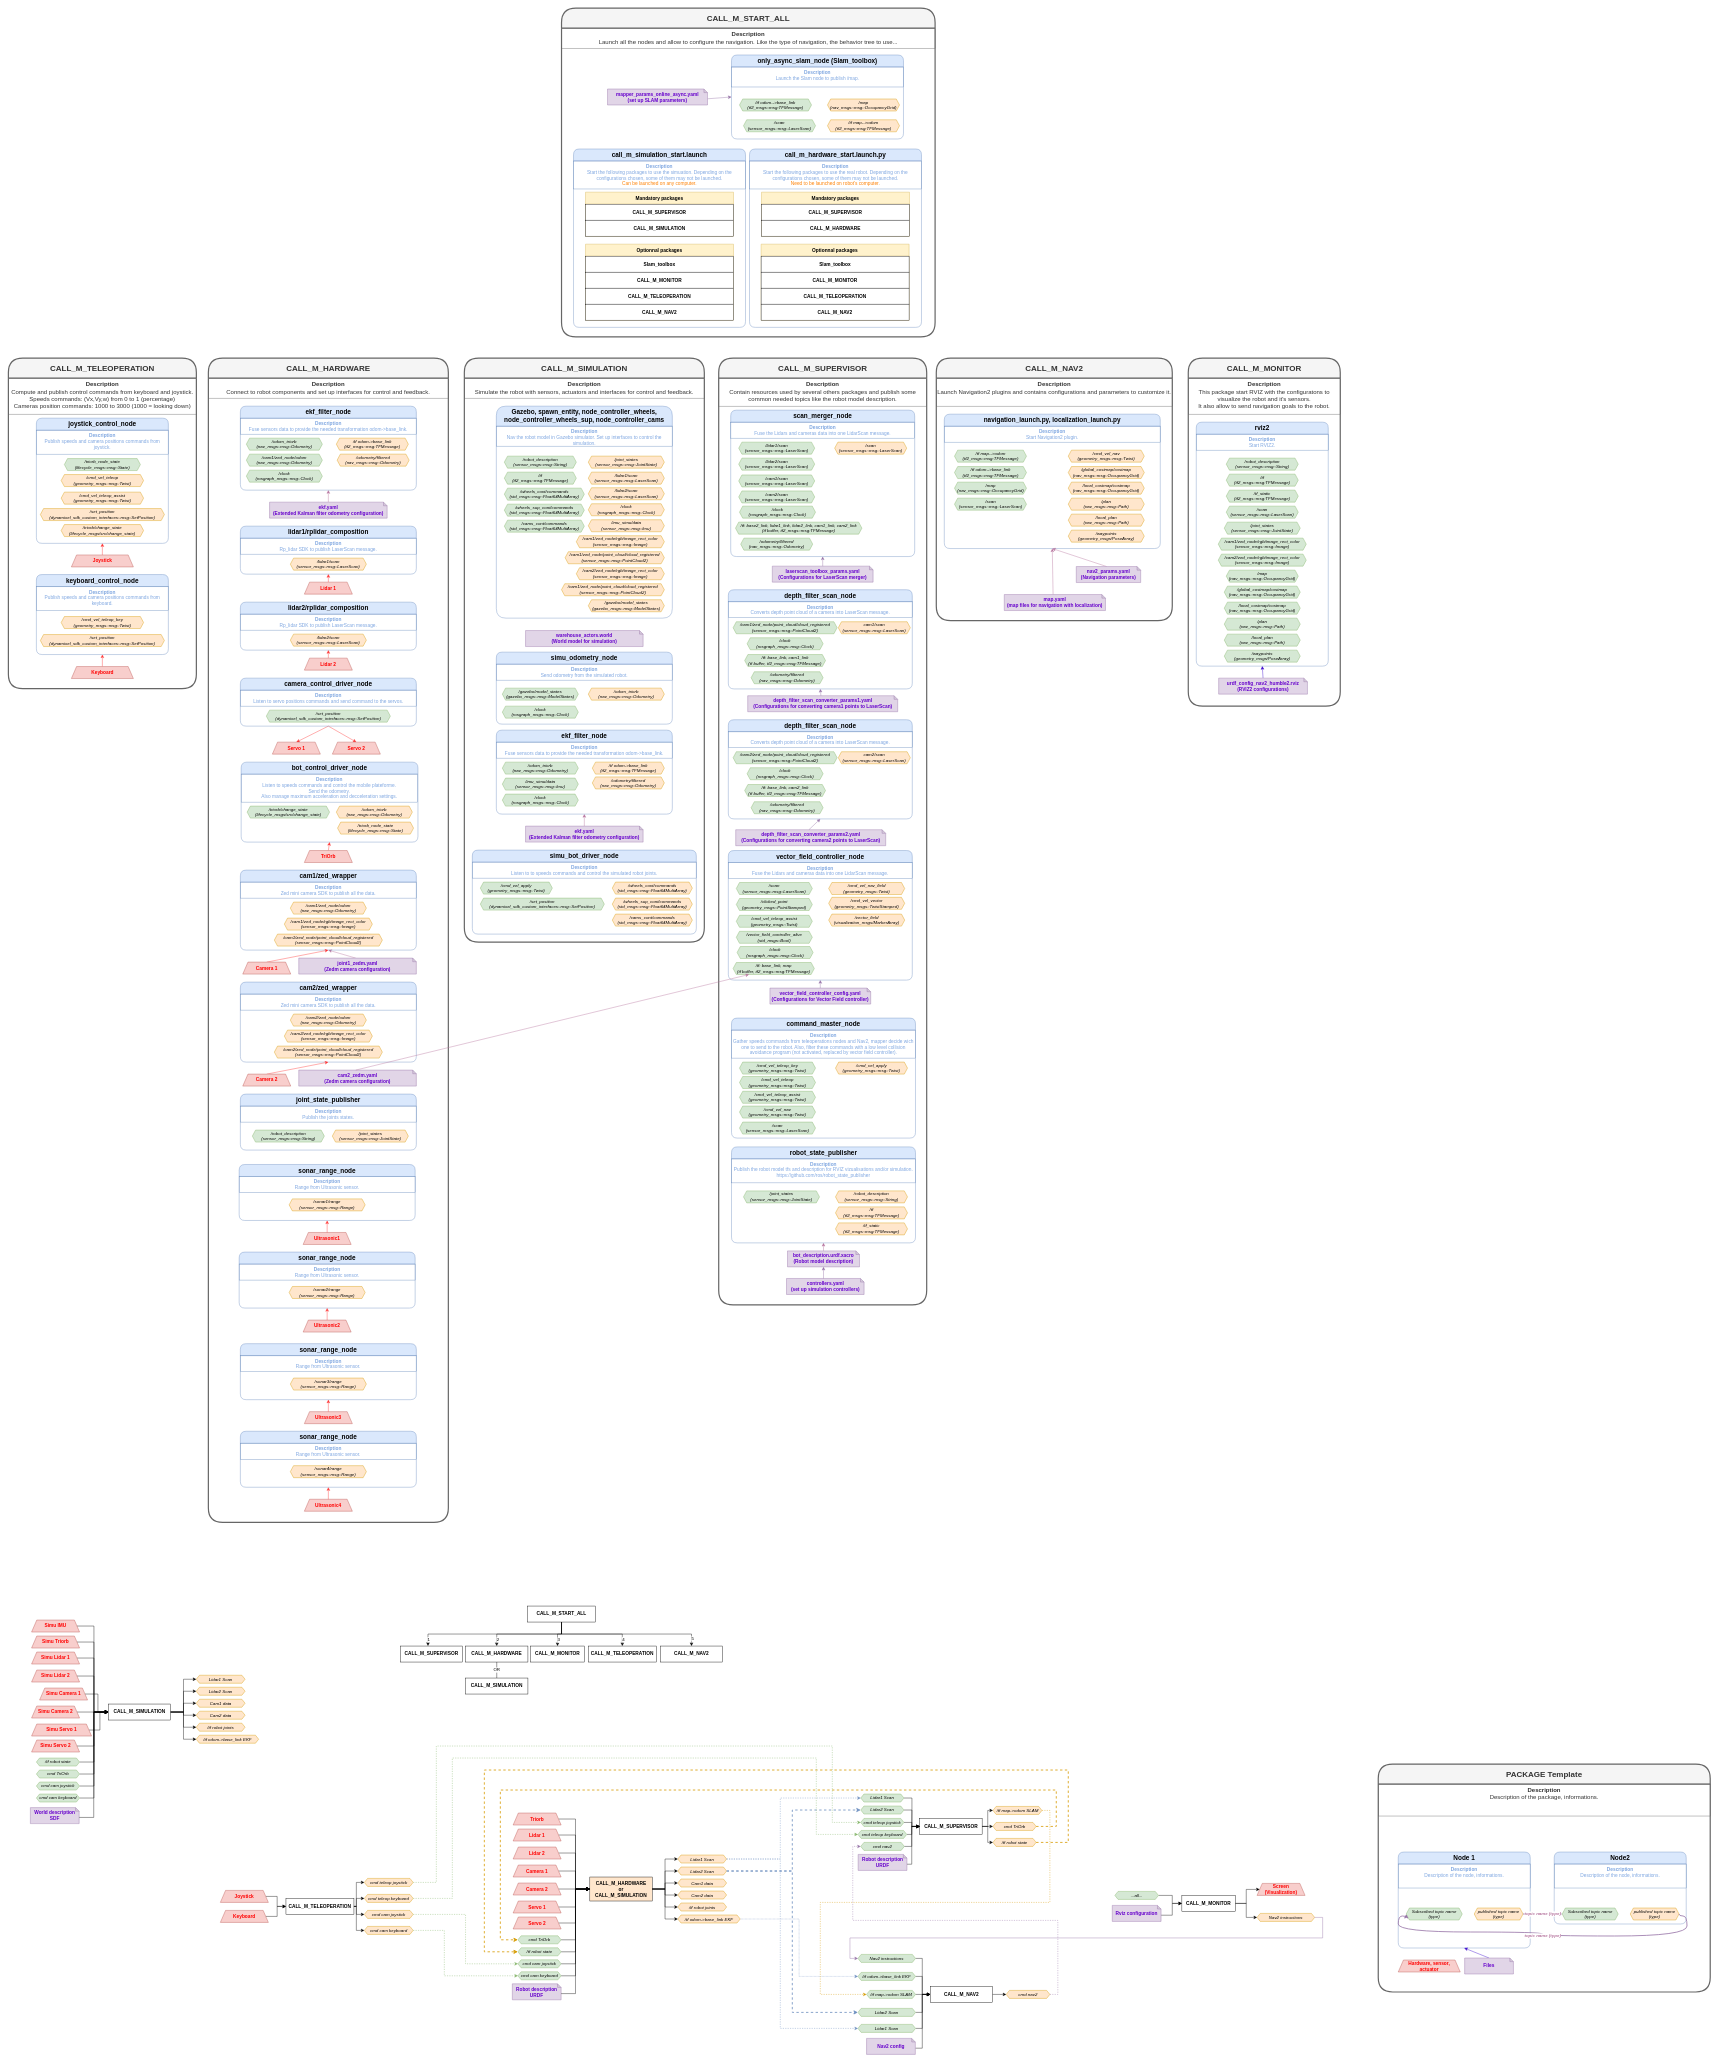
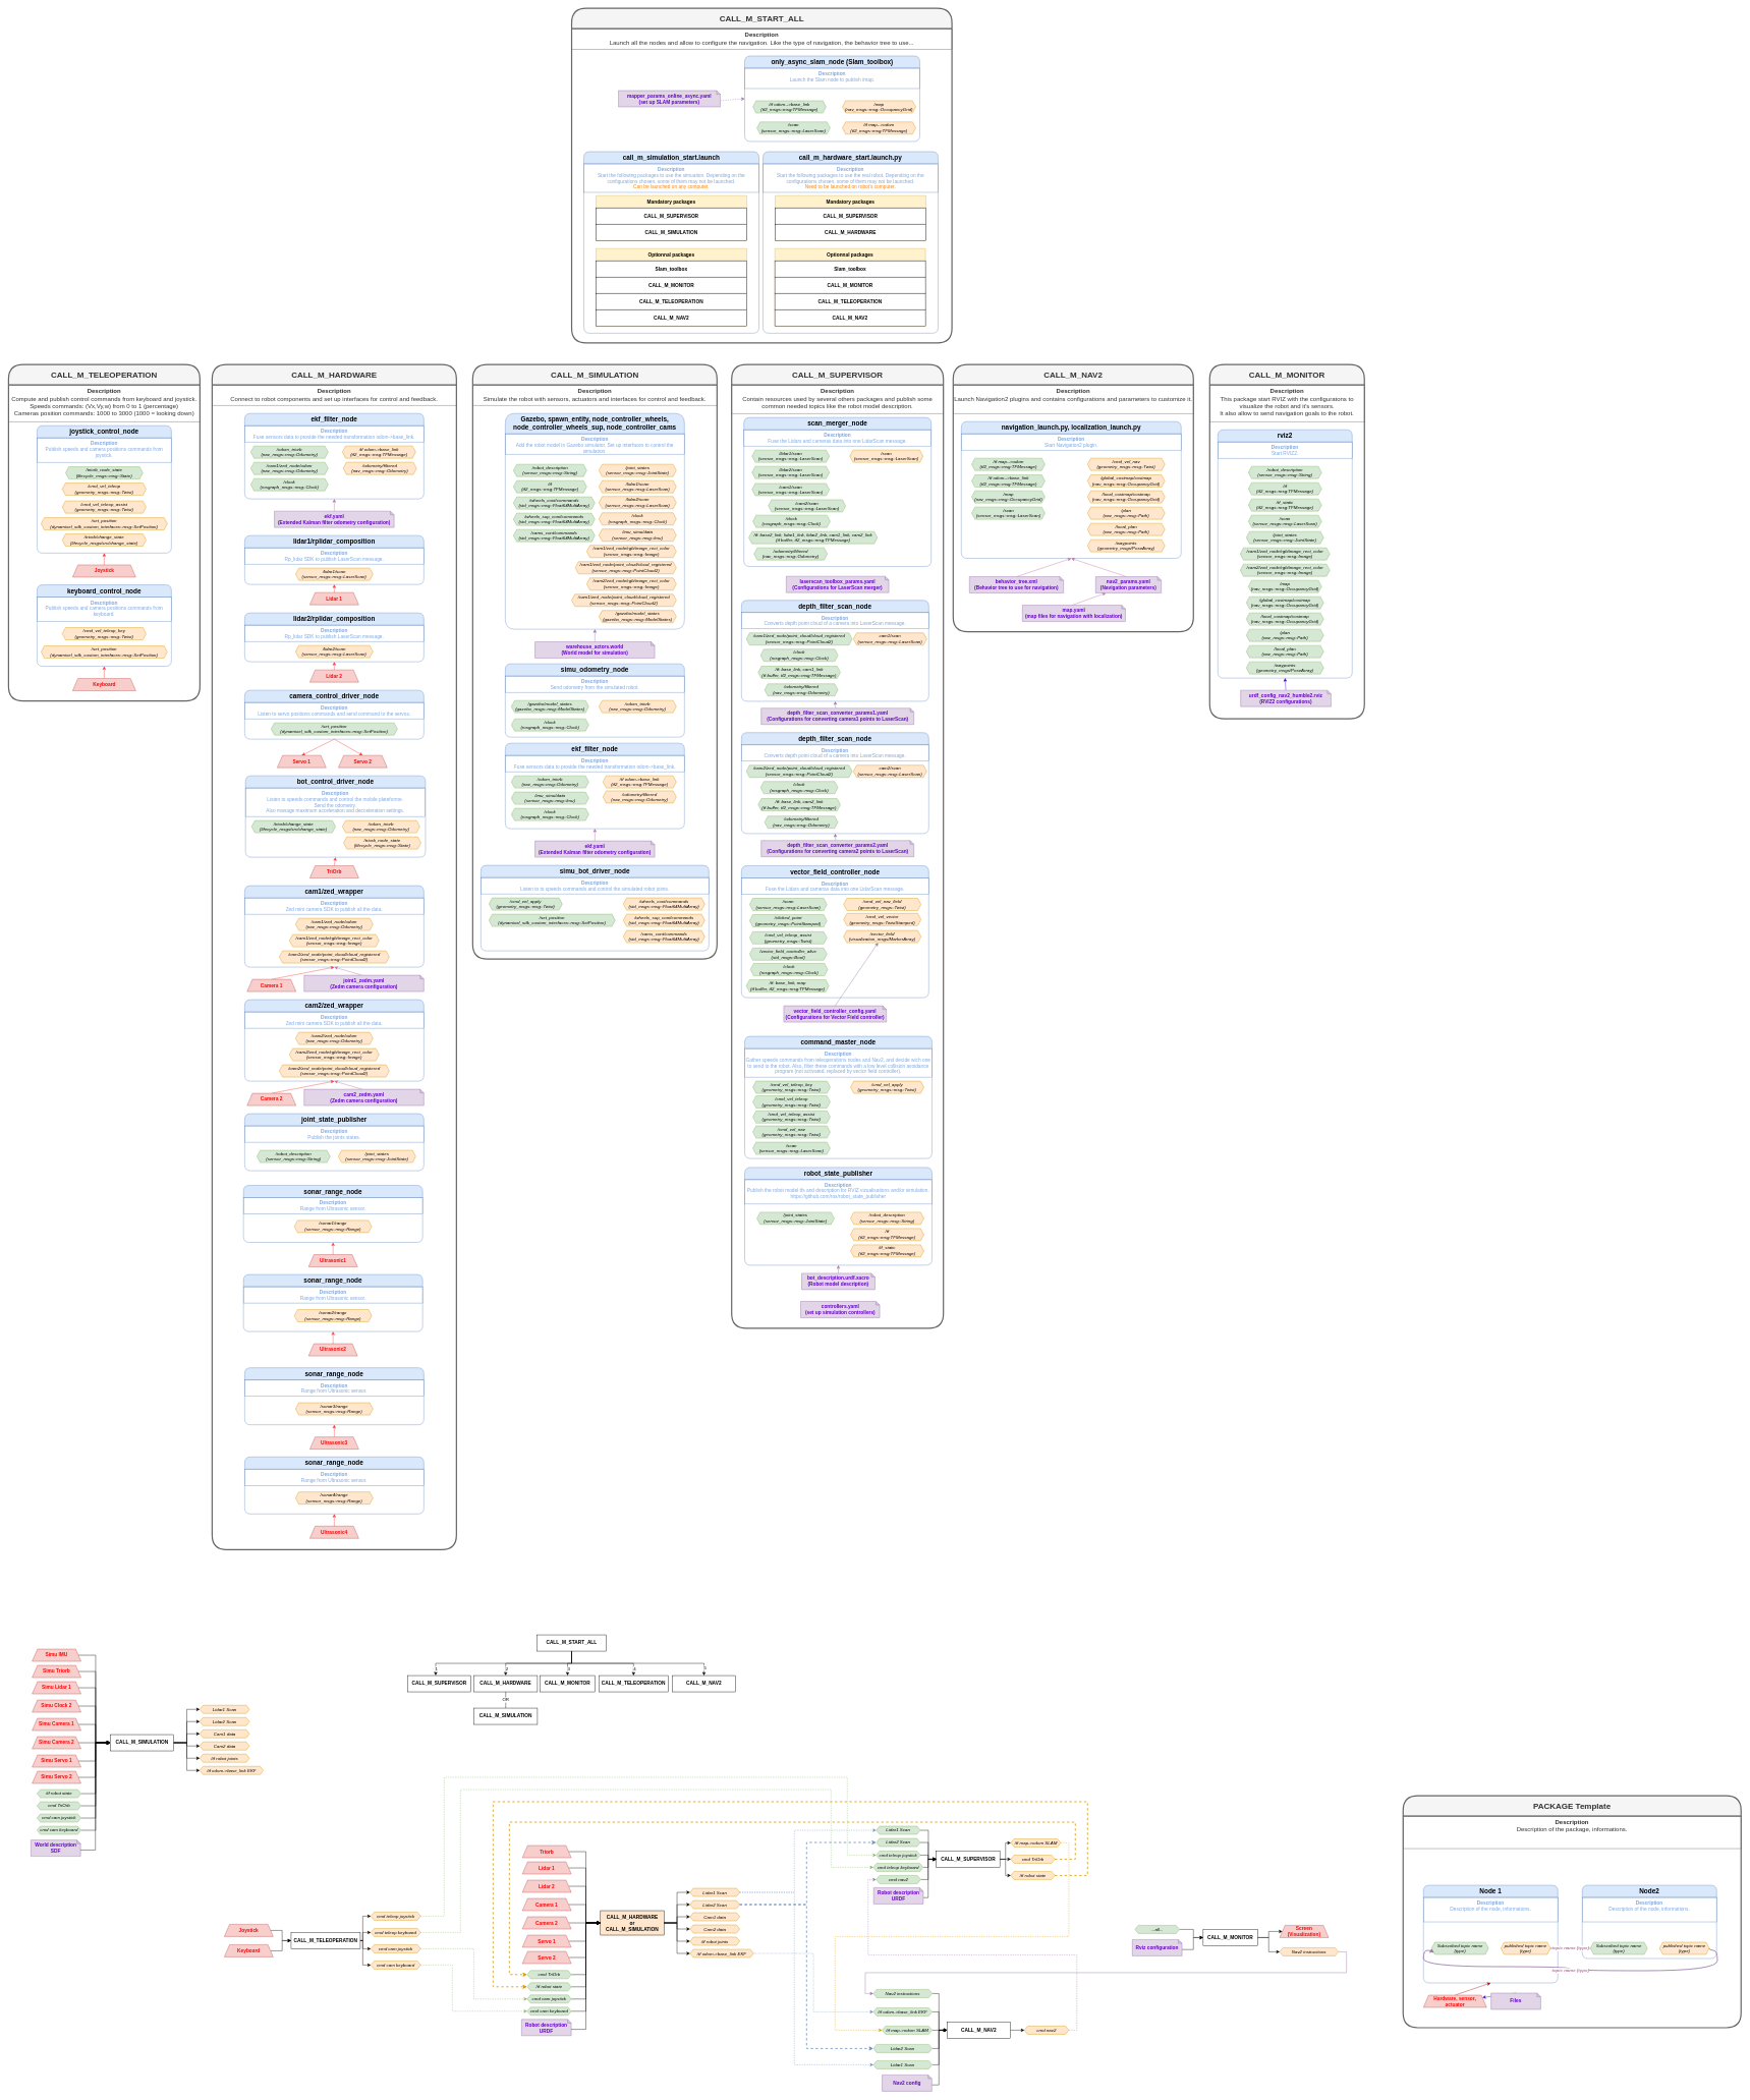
- <mxCell id="455" style="rounded=0;orthogonalLoop=1;jettySize=auto;html=1;exitX=0;exitY=0;exitDx=250.0;exitDy=24.5;exitPerimeter=0;entryX=0;entryY=0.5;entryDx=0;entryDy=0;fillColor=#e1d5e7;strokeColor=#9673a6;" parent="427" source="456" target="428" edge="1"><mxGeometry relative="1" as="geometry" /></mxCell>
+ <mxCell id="455" style="rounded=0;orthogonalLoop=1;jettySize=auto;html=1;exitX=0;exitY=0;exitDx=250.0;exitDy=24.5;exitPerimeter=0;entryX=0;entryY=0.5;entryDx=0;entryDy=0;fillColor=#e1d5e7;strokeColor=#9673a6;dashed=1;" parent="427" source="456" target="428" edge="1"><mxGeometry relative="1" as="geometry" /></mxCell>
- <mxCell id="271" value="&lt;b&gt;Description&lt;/b&gt;&lt;br&gt;Nav the robot model in Gazebo simulator. Set up interfaces to control the simulation." style="text;html=1;strokeColor=#6c8ebf;fillColor=none;align=center;verticalAlign=top;whiteSpace=wrap;rounded=0;fontColor=#7EA6E0;" parent="270" vertex="1"><mxGeometry y="50" width="440" height="50" as="geometry" /></mxCell>
+ <mxCell id="271" value="&lt;b&gt;Description&lt;/b&gt;&lt;br&gt;Add the robot model in Gazebo simulator. Set up interfaces to control the simulation." style="text;html=1;strokeColor=#6c8ebf;fillColor=none;align=center;verticalAlign=top;whiteSpace=wrap;rounded=0;fontColor=#7EA6E0;" parent="270" vertex="1"><mxGeometry y="50" width="440" height="50" as="geometry" /></mxCell>
- <mxCell id="216" value="/cam2/scan&lt;br&gt;(sensor_msgs::msg::LaserScan)" style="shape=hexagon;perimeter=hexagonPerimeter2;whiteSpace=wrap;html=1;fixedSize=1;fillColor=#d5e8d4;strokeColor=#82b366;size=8;fontStyle=2;fontColor=#000000;fontSize=11;" vertex="1" parent="207"><mxGeometry x="20" y="202" width="190" height="30" as="geometry" /></mxCell>
+ <mxCell id="216" value="/cam2/scan&lt;br&gt;(sensor_msgs::msg::LaserScan)" style="shape=hexagon;perimeter=hexagonPerimeter2;whiteSpace=wrap;html=1;fixedSize=1;fillColor=#d5e8d4;strokeColor=#82b366;size=8;fontStyle=2;fontColor=#000000;fontSize=11;" vertex="1" parent="207"><mxGeometry x="60" y="202" width="190" height="30" as="geometry" /></mxCell>
- <mxCell id="421" style="rounded=0;orthogonalLoop=1;jettySize=auto;html=1;exitX=0;exitY=0;exitDx=122;exitDy=0;exitPerimeter=0;entryX=0.5;entryY=1;entryDx=0;entryDy=0;strokeColor=#B5739D;" parent="407" source="422" target="408" edge="1"><mxGeometry relative="1" as="geometry" /></mxCell>
+ <mxCell id="421" style="rounded=0;orthogonalLoop=1;jettySize=auto;html=1;exitX=0;exitY=0;exitDx=122;exitDy=0;exitPerimeter=0;strokeColor=#B5739D;" parent="407" source="422" target="424" edge="1"><mxGeometry relative="1" as="geometry" /></mxCell>
- <mxCell id="240" style="rounded=0;orthogonalLoop=1;jettySize=auto;html=1;entryX=0.5;entryY=1;entryDx=0;entryDy=0;fillColor=#e1d5e7;strokeColor=#9673a6;exitX=0.5;exitY=0;exitDx=0;exitDy=0;exitPerimeter=0;" edge="1" parent="206" source="237" target="207"><mxGeometry relative="1" as="geometry"><mxPoint x="270" y="896" as="sourcePoint" /><mxPoint x="270" y="860" as="targetPoint" /></mxGeometry></mxCell>
+ <mxCell id="425" style="rounded=0;orthogonalLoop=1;jettySize=auto;html=1;exitX=0.5;exitY=0;exitDx=0;exitDy=0;exitPerimeter=0;entryX=0.5;entryY=1;entryDx=0;entryDy=0;strokeColor=#B5739D;" parent="407" source="426" target="408" edge="1"><mxGeometry relative="1" as="geometry" /></mxCell>
+ <mxCell id="426" value="behavior_tree.xml&lt;br&gt;(Behavior tree to use for navigation)" style="shape=note;whiteSpace=wrap;html=1;backgroundOutline=1;darkOpacity=0.05;size=9;fontStyle=1;fillColor=#e1d5e7;strokeColor=#9673a6;fontColor=#6600CC;" parent="407" vertex="1"><mxGeometry x="40" y="521" width="231" height="40" as="geometry" /></mxCell>
+ <mxCell id="287" style="rounded=0;orthogonalLoop=1;jettySize=auto;html=1;exitX=0.5;exitY=0;exitDx=0;exitDy=0;exitPerimeter=0;entryX=0.5;entryY=1;entryDx=0;entryDy=0;fillColor=#e1d5e7;strokeColor=#9673a6;" parent="269" source="288" target="270" edge="1"><mxGeometry relative="1" as="geometry" /></mxCell>
- <mxCell id="249" value="depth_filter_scan_converter_params2.yaml&lt;br&gt;(Configurations for converting camera2 points to LaserScan)" style="shape=note;whiteSpace=wrap;html=1;backgroundOutline=1;darkOpacity=0.05;size=9;fontStyle=1;fillColor=#e1d5e7;strokeColor=#9673a6;fontColor=#6600CC;" vertex="1" parent="206"><mxGeometry x="42.5" y="1179" width="375" height="40" as="geometry" /></mxCell>
+ <mxCell id="249" value="depth_filter_scan_converter_params2.yaml&lt;br&gt;(Configurations for converting camera2 points to LaserScan)" style="shape=note;whiteSpace=wrap;html=1;backgroundOutline=1;darkOpacity=0.05;size=9;fontStyle=1;fillColor=#e1d5e7;strokeColor=#9673a6;fontColor=#6600CC;" vertex="1" parent="206"><mxGeometry x="72.5" y="1169" width="375" height="40" as="geometry" /></mxCell>
- <mxCell id="239" style="rounded=0;orthogonalLoop=1;jettySize=auto;html=1;fillColor=#e1d5e7;strokeColor=#9673a6;exitX=0.5;exitY=0;exitDx=0;exitDy=0;exitPerimeter=0;entryX=0.5;entryY=1;entryDx=0;entryDy=0;" edge="1" parent="206" source="238" target="258"><mxGeometry relative="1" as="geometry"><mxPoint x="281.5" y="1407" as="sourcePoint" /><mxPoint x="266.5" y="1306" as="targetPoint" /></mxGeometry></mxCell>
+ <mxCell id="239" style="rounded=0;orthogonalLoop=1;jettySize=auto;html=1;fillColor=#e1d5e7;strokeColor=#9673a6;exitX=0.5;exitY=0;exitDx=0;exitDy=0;exitPerimeter=0;" edge="1" parent="206" source="238" target="268"><mxGeometry relative="1" as="geometry"><mxPoint x="281.5" y="1407" as="sourcePoint" /><mxPoint x="266.5" y="1306" as="targetPoint" /></mxGeometry></mxCell>
- <mxCell id="223" value="&lt;b&gt;Description&lt;/b&gt;&lt;br&gt;Gather speeds commands from teleoperations nodes and Nav2, mapper decide wich one to send to the robot. Also, filter these commands with a low level collision avoidance program (not activated, replaced by vector field controller)." style="text;html=1;strokeColor=#6c8ebf;fillColor=none;align=center;verticalAlign=top;whiteSpace=wrap;rounded=0;fontColor=#7EA6E0;" parent="220" vertex="1"><mxGeometry y="30" width="460" height="70" as="geometry" /></mxCell>
+ <mxCell id="223" value="&lt;b&gt;Description&lt;/b&gt;&lt;br&gt;Gather speeds commands from teleoperations nodes and Nav2, and decide wich one to send to the robot. Also, filter these commands with a low level collision avoidance program (not activated, replaced by vector field controller)." style="text;html=1;strokeColor=#6c8ebf;fillColor=none;align=center;verticalAlign=top;whiteSpace=wrap;rounded=0;fontColor=#7EA6E0;" parent="220" vertex="1"><mxGeometry y="30" width="460" height="70" as="geometry" /></mxCell>
- <mxCell id="361" style="rounded=0;orthogonalLoop=1;jettySize=auto;html=1;exitX=0;exitY=0;exitDx=142.5;exitDy=0;exitPerimeter=0;strokeColor=#B5739D;" parent="311" source="355" target="262" edge="1"><mxGeometry relative="1" as="geometry" /></mxCell>
+ <mxCell id="361" style="rounded=0;orthogonalLoop=1;jettySize=auto;html=1;exitX=0;exitY=0;exitDx=142.5;exitDy=0;exitPerimeter=0;entryX=0.5;entryY=1;entryDx=0;entryDy=0;strokeColor=#B5739D;" parent="311" source="355" target="356" edge="1"><mxGeometry relative="1" as="geometry" /></mxCell>
- <mxCell id="235" style="rounded=0;orthogonalLoop=1;jettySize=auto;html=1;exitX=0;exitY=0;exitDx=92.5;exitDy=0;exitPerimeter=0;entryX=0.5;entryY=1;entryDx=0;entryDy=0;entryPerimeter=0;fillColor=#e1d5e7;strokeColor=#9673a6;" parent="206" source="234" target="219" edge="1"><mxGeometry relative="1" as="geometry" /></mxCell>
- <mxCell id="80" value="Simu Lidar 2" style="shape=trapezoid;perimeter=trapezoidPerimeter;whiteSpace=wrap;html=1;fixedSize=1;size=13;fillColor=#f8cecc;strokeColor=#b85450;fontStyle=1;fontColor=#FF0000;" parent="73" vertex="1"><mxGeometry x="3" y="125" width="120" height="30" as="geometry" /></mxCell>
+ <mxCell id="80" value="Simu Clock 2" style="shape=trapezoid;perimeter=trapezoidPerimeter;whiteSpace=wrap;html=1;fixedSize=1;size=13;fillColor=#f8cecc;strokeColor=#b85450;fontStyle=1;fontColor=#FF0000;" parent="73" vertex="1"><mxGeometry x="3" y="125" width="120" height="30" as="geometry" /></mxCell>
- <mxCell id="82" value="Simu Camera 1" style="shape=trapezoid;perimeter=trapezoidPerimeter;whiteSpace=wrap;html=1;fixedSize=1;size=13;fillColor=#f8cecc;strokeColor=#b85450;fontStyle=1;fontColor=#FF0000;" parent="73" vertex="1"><mxGeometry x="23" y="170" width="120" height="30" as="geometry" /></mxCell>
+ <mxCell id="82" value="Simu Camera 1" style="shape=trapezoid;perimeter=trapezoidPerimeter;whiteSpace=wrap;html=1;fixedSize=1;size=13;fillColor=#f8cecc;strokeColor=#b85450;fontStyle=1;fontColor=#FF0000;" parent="73" vertex="1"><mxGeometry x="3" y="170" width="120" height="30" as="geometry" /></mxCell>
- <mxCell id="86" value="Simu Servo 1 " style="shape=trapezoid;perimeter=trapezoidPerimeter;whiteSpace=wrap;html=1;fixedSize=1;size=13;fillColor=#f8cecc;strokeColor=#b85450;fontStyle=1;fontColor=#FF0000;" parent="73" vertex="1"><mxGeometry x="3" y="260" width="150" height="30" as="geometry" /></mxCell>
+ <mxCell id="86" value="Simu Servo 1 " style="shape=trapezoid;perimeter=trapezoidPerimeter;whiteSpace=wrap;html=1;fixedSize=1;size=13;fillColor=#f8cecc;strokeColor=#b85450;fontStyle=1;fontColor=#FF0000;" parent="73" vertex="1"><mxGeometry x="3" y="260" width="120" height="30" as="geometry" /></mxCell>
- <mxCell id="133" value="&lt;div&gt;Screen&lt;/div&gt;&lt;div&gt;(Visualization)&lt;br&gt;&lt;/div&gt;" style="shape=trapezoid;perimeter=trapezoidPerimeter;whiteSpace=wrap;html=1;fixedSize=1;size=13;fillColor=#f8cecc;strokeColor=#b85450;fontStyle=1;fontColor=#FF0000;" parent="129" vertex="1"><mxGeometry x="362" width="120" height="30" as="geometry" /></mxCell>
+ <mxCell id="133" value="&lt;div&gt;Screen&lt;/div&gt;&lt;div&gt;(Visualization)&lt;br&gt;&lt;/div&gt;" style="shape=trapezoid;perimeter=trapezoidPerimeter;whiteSpace=wrap;html=1;fixedSize=1;size=13;fillColor=#f8cecc;strokeColor=#b85450;fontStyle=1;fontColor=#FF0000;" parent="129" vertex="1"><mxGeometry x="362" y="20" width="120" height="30" as="geometry" /></mxCell>
+ <mxCell id="197" style="rounded=0;orthogonalLoop=1;jettySize=auto;html=1;exitX=0.5;exitY=0;exitDx=0;exitDy=0;entryX=0.5;entryY=1;entryDx=0;entryDy=0;fillColor=#e51400;strokeColor=#B20000;" parent="190" source="198" target="191" edge="1"><mxGeometry relative="1" as="geometry" /></mxCell>
- <mxCell id="195" style="rounded=0;orthogonalLoop=1;jettySize=auto;html=1;exitX=0.5;exitY=0;exitDx=0;exitDy=0;exitPerimeter=0;entryX=0.5;entryY=1;entryDx=0;entryDy=0;fillColor=#6a00ff;strokeColor=#3700CC;" parent="190" source="196" target="191" edge="1"><mxGeometry relative="1" as="geometry" /></mxCell>
+ <mxCell id="195" style="rounded=0;orthogonalLoop=1;jettySize=auto;html=1;exitX=0.5;exitY=0;exitDx=0;exitDy=0;exitPerimeter=0;fillColor=#6a00ff;strokeColor=#3700CC;" parent="190" source="196" target="198" edge="1"><mxGeometry relative="1" as="geometry" /></mxCell>
